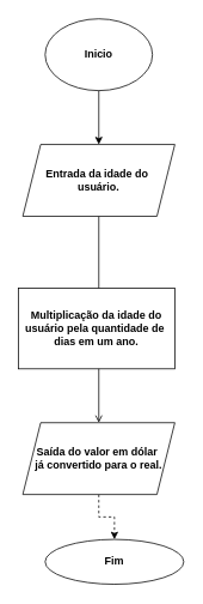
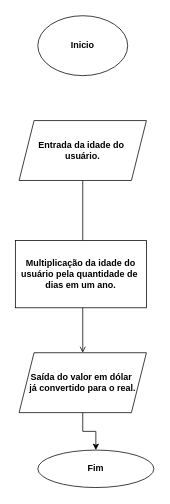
- <mxCell id="5" value="" style="edgeStyle=orthogonalEdgeStyle;rounded=0;orthogonalLoop=1;jettySize=auto;html=1;exitX=0.5;exitY=1;exitDx=0;exitDy=0;fontStyle=1" edge="1" parent="1" source="2" target="4"><mxGeometry relative="1" as="geometry"><mxPoint x="100" y="90" as="sourcePoint" /></mxGeometry></mxCell>
- <mxCell id="6" value="" style="edgeStyle=orthogonalEdgeStyle;rounded=0;orthogonalLoop=1;jettySize=auto;html=1;exitX=0.5;exitY=1;exitDx=0;exitDy=0;fontStyle=1;dashed=1;" edge="1" parent="1" source="7" target="8"><mxGeometry relative="1" as="geometry"><mxPoint x="120" y="550" as="sourcePoint" /></mxGeometry></mxCell>
+ <mxCell id="6" value="" style="edgeStyle=orthogonalEdgeStyle;rounded=0;orthogonalLoop=1;jettySize=auto;html=1;exitX=0.5;exitY=1;exitDx=0;exitDy=0;fontStyle=1" edge="1" parent="1" source="7" target="8"><mxGeometry relative="1" as="geometry"><mxPoint x="120" y="550" as="sourcePoint" /></mxGeometry></mxCell>
